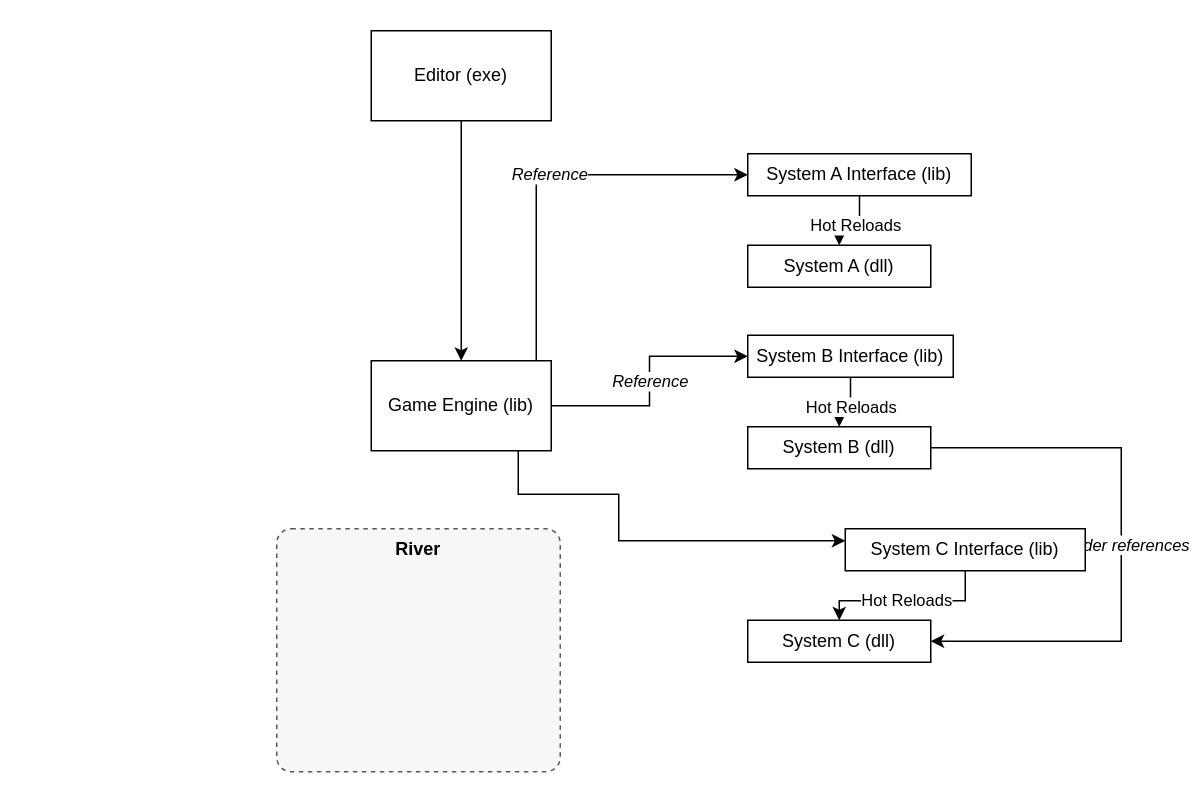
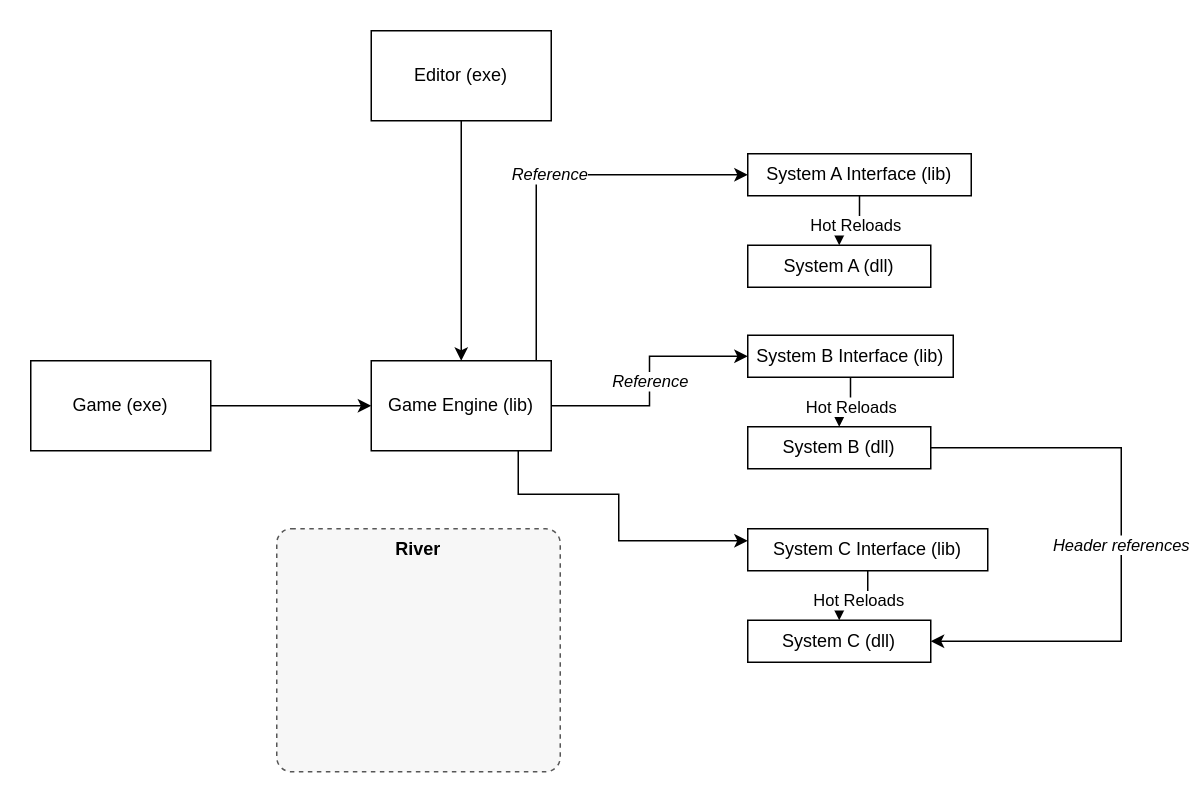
+ <mxCell id="9" value="Game (exe)" style="rounded=0;whiteSpace=wrap;html=1;" vertex="1" parent="1"><mxGeometry x="20" y="240" width="120" height="60" as="geometry" /></mxCell>
+ <mxCell id="8" style="edgeStyle=orthogonalEdgeStyle;rounded=0;orthogonalLoop=1;jettySize=auto;html=1;entryX=0;entryY=0.5;entryDx=0;entryDy=0;" edge="1" parent="1" source="9" target="6"><mxGeometry relative="1" as="geometry" /></mxCell>
- <mxCell id="20" value="System C Interface (lib)" style="rounded=0;whiteSpace=wrap;html=1;" vertex="1" parent="1"><mxGeometry x="563" y="352" width="160" height="28" as="geometry" /></mxCell>
+ <mxCell id="20" value="System C Interface (lib)" style="rounded=0;whiteSpace=wrap;html=1;" vertex="1" parent="1"><mxGeometry x="498" y="352" width="160" height="28" as="geometry" /></mxCell>
